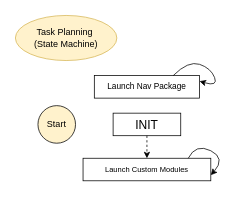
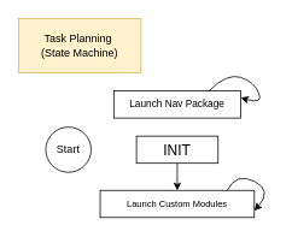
- <mxCell id="2" value="Task Planning&amp;nbsp;&lt;br&gt;(State Machine)" style="ellipse;whiteSpace=wrap;html=1;fillColor=#fff2cc;strokeColor=#d6b656;" vertex="1" parent="1"><mxGeometry x="20" y="20" width="135" height="60" as="geometry" /></mxCell>
+ <mxCell id="2" value="Task Planning&amp;nbsp;&lt;br&gt;(State Machine)" style="rounded=0;whiteSpace=wrap;html=1;fillColor=#fff2cc;strokeColor=#d6b656;" vertex="1" parent="1"><mxGeometry x="20" y="20" width="135" height="60" as="geometry" /></mxCell>
- <mxCell id="3" value="Start" style="ellipse;whiteSpace=wrap;html=1;fillColor=#fff2cc;" vertex="1" parent="1"><mxGeometry x="50" y="140" width="50" height="50" as="geometry" /></mxCell>
+ <mxCell id="3" value="Start" style="ellipse;whiteSpace=wrap;html=1;" vertex="1" parent="1"><mxGeometry x="50" y="140" width="50" height="50" as="geometry" /></mxCell>
- <mxCell id="8" value="" style="endArrow=classic;html=1;rounded=0;exitX=0.5;exitY=1;exitDx=0;exitDy=0;entryX=0.5;entryY=0;entryDx=0;entryDy=0;dashed=1;" edge="1" parent="1" source="4" target="7"><mxGeometry width="50" height="50" relative="1" as="geometry"><mxPoint x="340" y="280" as="sourcePoint" /><mxPoint x="390" y="230" as="targetPoint" /></mxGeometry></mxCell>
+ <mxCell id="8" value="" style="endArrow=classic;html=1;rounded=0;exitX=0.5;exitY=1;exitDx=0;exitDy=0;entryX=0.5;entryY=0;entryDx=0;entryDy=0;" edge="1" parent="1" source="4" target="7"><mxGeometry width="50" height="50" relative="1" as="geometry"><mxPoint x="340" y="280" as="sourcePoint" /><mxPoint x="390" y="230" as="targetPoint" /></mxGeometry></mxCell>
